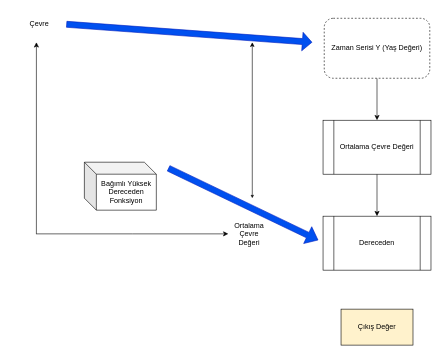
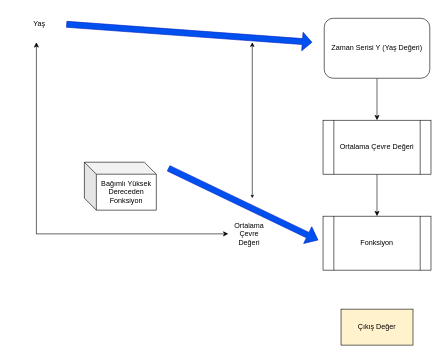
- <mxCell id="4" value="Çevre" style="text;html=1;strokeColor=none;fillColor=none;align=center;verticalAlign=middle;whiteSpace=wrap;rounded=0;" vertex="1" parent="1"><mxGeometry x="20" y="20" width="90" height="40" as="geometry" /></mxCell>
+ <mxCell id="4" value="Yaş" style="text;html=1;strokeColor=none;fillColor=none;align=center;verticalAlign=middle;whiteSpace=wrap;rounded=0;" vertex="1" parent="1"><mxGeometry x="20" y="20" width="90" height="40" as="geometry" /></mxCell>
- <mxCell id="3" value="Zaman Serisi Y (Yaş Değeri)" style="rounded=1;whiteSpace=wrap;html=1;dashed=1;" vertex="1" parent="1"><mxGeometry x="540" y="30" width="176" height="100" as="geometry" /></mxCell>
+ <mxCell id="3" value="Zaman Serisi Y (Yaş Değeri)" style="rounded=1;whiteSpace=wrap;html=1;" vertex="1" parent="1"><mxGeometry x="540" y="30" width="176" height="100" as="geometry" /></mxCell>
- <mxCell id="11" value="Dereceden" style="shape=process;whiteSpace=wrap;html=1;backgroundOutline=1;" vertex="1" parent="1"><mxGeometry x="538" y="360" width="180" height="90" as="geometry" /></mxCell>
+ <mxCell id="11" value="Fonksiyon" style="shape=process;whiteSpace=wrap;html=1;backgroundOutline=1;" vertex="1" parent="1"><mxGeometry x="538" y="360" width="180" height="90" as="geometry" /></mxCell>
